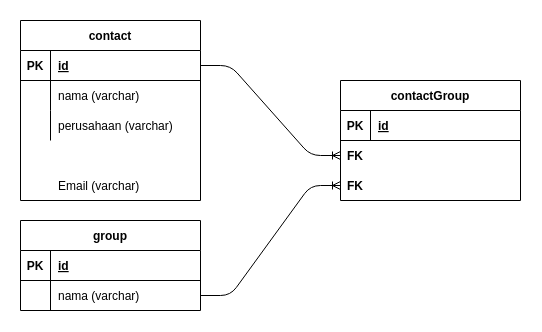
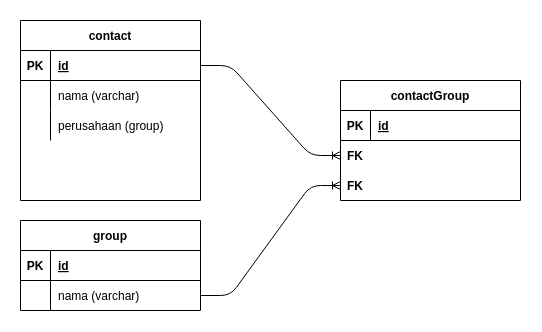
- <mxCell id="11" value="perusahaan (varchar)" style="shape=partialRectangle;connectable=0;fillColor=none;top=0;left=0;bottom=0;right=0;align=left;spacingLeft=6;overflow=hidden;" vertex="1" parent="9"><mxGeometry x="30" width="150" height="30" as="geometry" /></mxCell>
+ <mxCell id="11" value="perusahaan (group)" style="shape=partialRectangle;connectable=0;fillColor=none;top=0;left=0;bottom=0;right=0;align=left;spacingLeft=6;overflow=hidden;" vertex="1" parent="9"><mxGeometry x="30" width="150" height="30" as="geometry" /></mxCell>
- <mxCell id="14" value="Email (varchar)" style="shape=partialRectangle;connectable=0;fillColor=none;top=0;left=0;bottom=0;right=0;align=left;spacingLeft=6;overflow=hidden;" vertex="1" parent="1"><mxGeometry x="50" y="170" width="150" height="30" as="geometry" /></mxCell>
